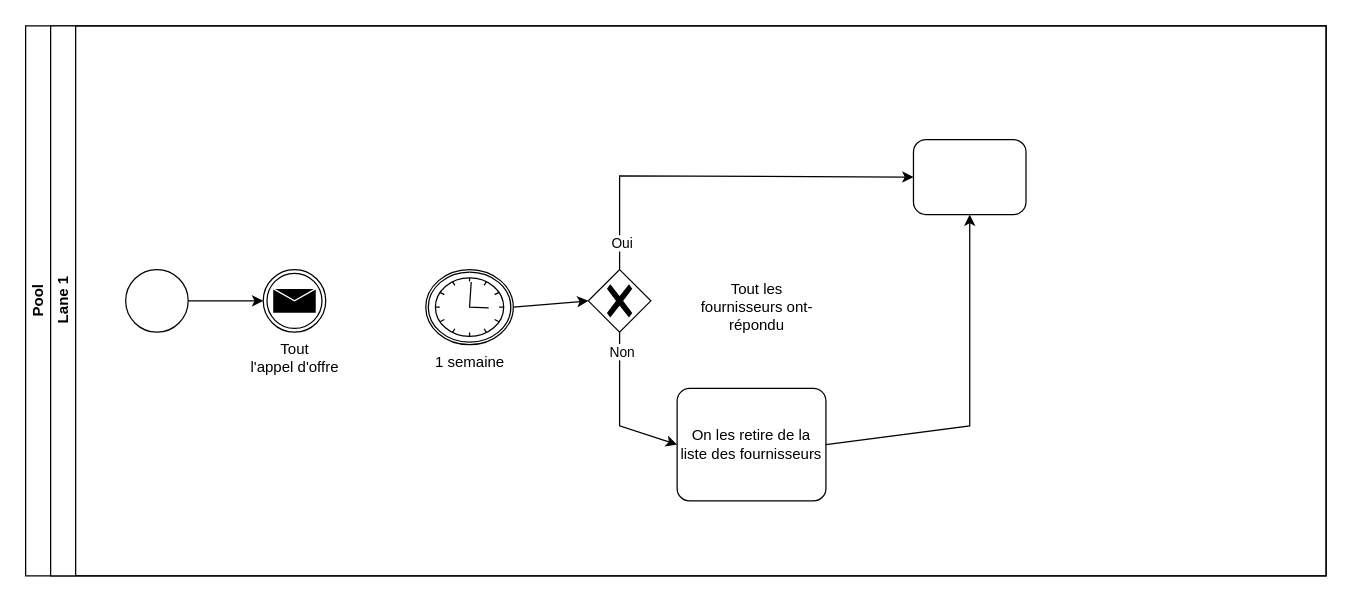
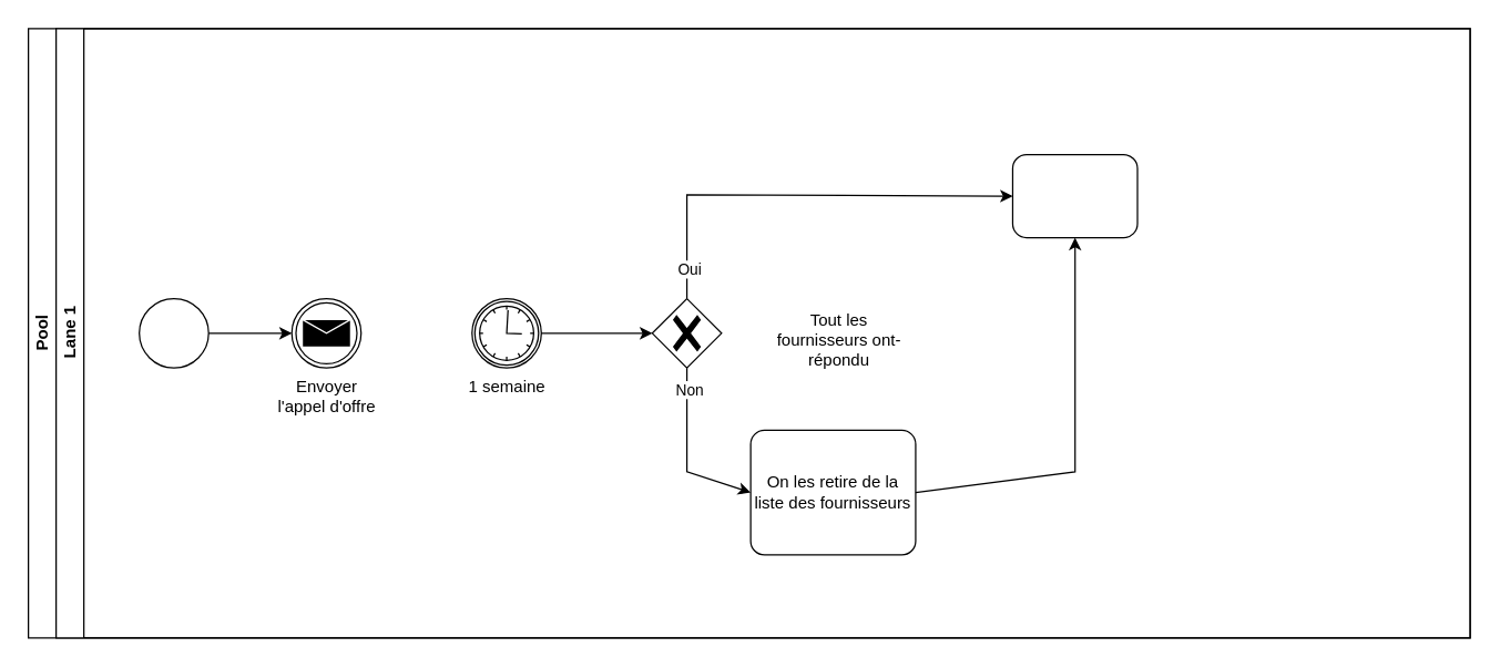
- <mxCell id="6" value="1 semaine" style="points=[[0.145,0.145,0],[0.5,0,0],[0.855,0.145,0],[1,0.5,0],[0.855,0.855,0],[0.5,1,0],[0.145,0.855,0],[0,0.5,0]];shape=mxgraph.bpmn.event;html=1;verticalLabelPosition=bottom;labelBackgroundColor=#ffffff;verticalAlign=top;align=center;perimeter=ellipsePerimeter;outlineConnect=0;aspect=fixed;outline=catching;symbol=timer;" vertex="1" parent="3"><mxGeometry x="300" y="195" width="70" height="60" as="geometry" /></mxCell>
+ <mxCell id="6" value="1 semaine" style="points=[[0.145,0.145,0],[0.5,0,0],[0.855,0.145,0],[1,0.5,0],[0.855,0.855,0],[0.5,1,0],[0.145,0.855,0],[0,0.5,0]];shape=mxgraph.bpmn.event;html=1;verticalLabelPosition=bottom;labelBackgroundColor=#ffffff;verticalAlign=top;align=center;perimeter=ellipsePerimeter;outlineConnect=0;aspect=fixed;outline=catching;symbol=timer;" vertex="1" parent="3"><mxGeometry x="300" y="195" width="50" height="50" as="geometry" /></mxCell>
- <mxCell id="5" value="Tout &lt;br&gt;l'appel d'offre" style="points=[[0.145,0.145,0],[0.5,0,0],[0.855,0.145,0],[1,0.5,0],[0.855,0.855,0],[0.5,1,0],[0.145,0.855,0],[0,0.5,0]];shape=mxgraph.bpmn.event;html=1;verticalLabelPosition=bottom;labelBackgroundColor=#ffffff;verticalAlign=top;align=center;perimeter=ellipsePerimeter;outlineConnect=0;aspect=fixed;outline=throwing;symbol=message;" vertex="1" parent="3"><mxGeometry x="170" y="195" width="50" height="50" as="geometry" /></mxCell>
+ <mxCell id="5" value="Envoyer &lt;br&gt;l'appel d'offre" style="points=[[0.145,0.145,0],[0.5,0,0],[0.855,0.145,0],[1,0.5,0],[0.855,0.855,0],[0.5,1,0],[0.145,0.855,0],[0,0.5,0]];shape=mxgraph.bpmn.event;html=1;verticalLabelPosition=bottom;labelBackgroundColor=#ffffff;verticalAlign=top;align=center;perimeter=ellipsePerimeter;outlineConnect=0;aspect=fixed;outline=throwing;symbol=message;" vertex="1" parent="3"><mxGeometry x="170" y="195" width="50" height="50" as="geometry" /></mxCell>
